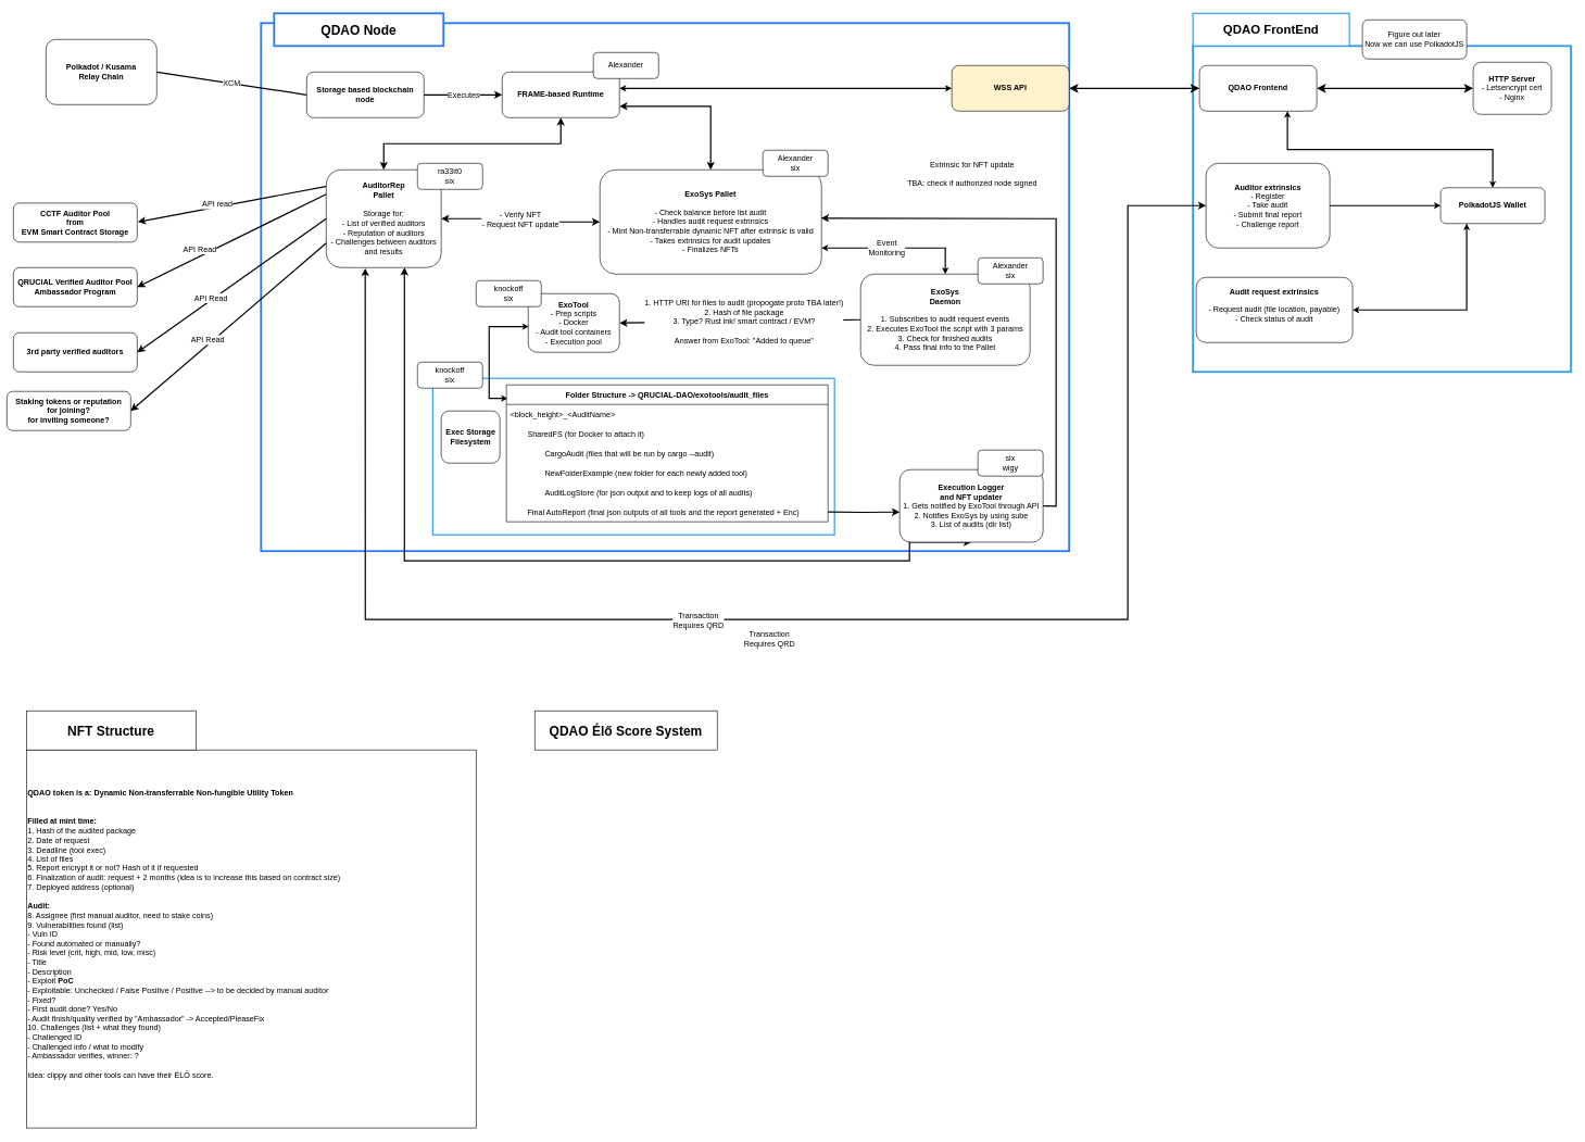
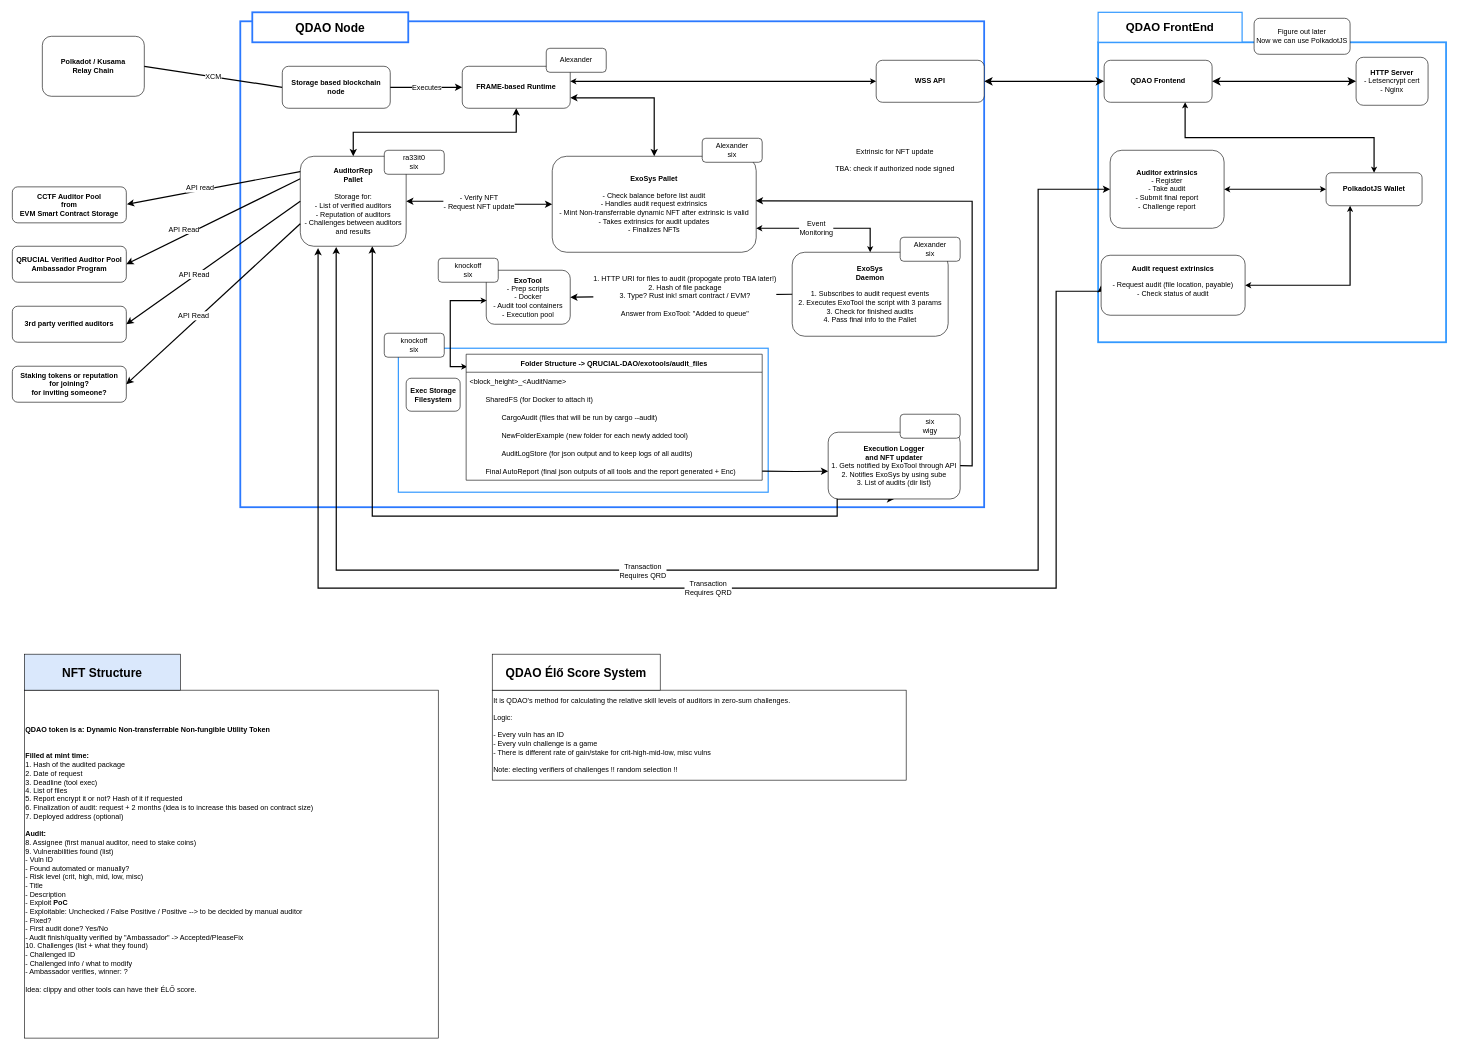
- <mxCell id="48" value="&lt;b style=&quot;font-size: 12px;&quot;&gt;WSS API&lt;/b&gt;" style="rounded=1;whiteSpace=wrap;html=1;fontSize=12;glass=0;strokeWidth=1;shadow=0;fillColor=#fff2cc;" parent="1" vertex="1"><mxGeometry x="1460" y="100" width="180" height="70" as="geometry" /></mxCell>
+ <mxCell id="48" value="&lt;b style=&quot;font-size: 12px;&quot;&gt;WSS API&lt;/b&gt;" style="rounded=1;whiteSpace=wrap;html=1;fontSize=12;glass=0;strokeWidth=1;shadow=0;" parent="1" vertex="1"><mxGeometry x="1460" y="100" width="180" height="70" as="geometry" /></mxCell>
- <mxCell id="58" style="edgeStyle=orthogonalEdgeStyle;rounded=0;jumpSize=6;orthogonalLoop=1;jettySize=auto;html=1;exitX=0;exitY=0.5;exitDx=0;exitDy=0;entryX=1;entryY=0.5;entryDx=0;entryDy=0;fontSize=12;startArrow=classic;startFill=1;endArrow=none;endFill=1;startSize=4;endSize=4;strokeWidth=2;" parent="1" source="59" target="41" edge="1"><mxGeometry relative="1" as="geometry" /></mxCell>
+ <mxCell id="58" style="edgeStyle=orthogonalEdgeStyle;rounded=0;jumpSize=6;orthogonalLoop=1;jettySize=auto;html=1;exitX=0;exitY=0.5;exitDx=0;exitDy=0;entryX=1;entryY=0.5;entryDx=0;entryDy=0;fontSize=12;startArrow=classic;startFill=1;endArrow=classic;endFill=1;startSize=4;endSize=4;strokeWidth=2;" parent="1" source="59" target="41" edge="1"><mxGeometry relative="1" as="geometry" /></mxCell>
- <mxCell id="75" value="&lt;div&gt;&lt;b&gt;Staking tokens or reputation&lt;/b&gt;&lt;/div&gt;&lt;div&gt;&lt;b&gt;for joining?&lt;br&gt;&lt;/b&gt;&lt;/div&gt;&lt;div&gt;&lt;b&gt;for inviting someone?&lt;/b&gt;&lt;/div&gt;" style="rounded=1;whiteSpace=wrap;html=1;fontSize=12;glass=0;strokeWidth=1;shadow=0;" parent="1" vertex="1"><mxGeometry x="10" y="600" width="190" height="60" as="geometry" /></mxCell>
+ <mxCell id="75" value="&lt;div&gt;&lt;b&gt;Staking tokens or reputation&lt;/b&gt;&lt;/div&gt;&lt;div&gt;&lt;b&gt;for joining?&lt;br&gt;&lt;/b&gt;&lt;/div&gt;&lt;div&gt;&lt;b&gt;for inviting someone?&lt;/b&gt;&lt;/div&gt;" style="rounded=1;whiteSpace=wrap;html=1;fontSize=12;glass=0;strokeWidth=1;shadow=0;" parent="1" vertex="1"><mxGeometry x="20" y="610" width="190" height="60" as="geometry" /></mxCell>
- <mxCell id="24" value="&lt;div style=&quot;font-size: 12px;&quot;&gt;&lt;b style=&quot;font-size: 12px;&quot;&gt;Exec Storage&lt;/b&gt;&lt;/div&gt;&lt;div style=&quot;font-size: 12px;&quot;&gt;&lt;b style=&quot;font-size: 12px;&quot;&gt;Filesystem&lt;br style=&quot;font-size: 12px;&quot;&gt;&lt;/b&gt;&lt;/div&gt;" style="rounded=1;whiteSpace=wrap;html=1;fontSize=12;glass=0;strokeWidth=1;shadow=0;" parent="1" vertex="1"><mxGeometry x="676.5" y="630" width="90" height="80" as="geometry" /></mxCell>
+ <mxCell id="24" value="&lt;div style=&quot;font-size: 12px;&quot;&gt;&lt;b style=&quot;font-size: 12px;&quot;&gt;Exec Storage&lt;/b&gt;&lt;/div&gt;&lt;div style=&quot;font-size: 12px;&quot;&gt;&lt;b style=&quot;font-size: 12px;&quot;&gt;Filesystem&lt;br style=&quot;font-size: 12px;&quot;&gt;&lt;/b&gt;&lt;/div&gt;" style="rounded=1;whiteSpace=wrap;html=1;fontSize=12;glass=0;strokeWidth=1;shadow=0;" parent="1" vertex="1"><mxGeometry x="676.5" y="630" width="90" height="55" as="geometry" /></mxCell>
+ <mxCell id="54" style="edgeStyle=orthogonalEdgeStyle;rounded=0;orthogonalLoop=1;jettySize=auto;html=1;exitX=0;exitY=0.5;exitDx=0;exitDy=0;fontSize=12;startArrow=classic;startFill=1;endArrow=classic;endFill=1;startSize=6;endSize=6;strokeWidth=2;entryX=0.168;entryY=1.02;entryDx=0;entryDy=0;entryPerimeter=0;" parent="1" source="56" target="18" edge="1"><mxGeometry relative="1" as="geometry"><Array as="points"><mxPoint x="1760" y="485" /><mxPoint x="1760" y="980" /><mxPoint x="530" y="980" /></Array></mxGeometry></mxCell>
- <mxCell id="64" value="&lt;div align=&quot;center&quot;&gt;&lt;font style=&quot;font-size: 20px;&quot;&gt;&lt;b&gt;&lt;font style=&quot;font-size: 20px;&quot;&gt;NFT Structure&lt;/font&gt;&lt;/b&gt;&lt;/font&gt;&lt;br&gt;&lt;/div&gt;" style="rounded=0;whiteSpace=wrap;html=1;align=center;" parent="1" vertex="1"><mxGeometry x="40" y="1090" width="260" height="60" as="geometry" /></mxCell>
+ <mxCell id="64" value="&lt;div align=&quot;center&quot;&gt;&lt;font style=&quot;font-size: 20px;&quot;&gt;&lt;b&gt;&lt;font style=&quot;font-size: 20px;&quot;&gt;NFT Structure&lt;/font&gt;&lt;/b&gt;&lt;/font&gt;&lt;br&gt;&lt;/div&gt;" style="rounded=0;whiteSpace=wrap;html=1;align=center;fillColor=#dae8fc;" parent="1" vertex="1"><mxGeometry x="40" y="1090" width="260" height="60" as="geometry" /></mxCell>
+ <mxCell id="65" value="&lt;div&gt;It is QDAO's method for calculating the relative skill levels of auditors in zero-sum challenges.&lt;/div&gt;&lt;div&gt;&lt;br&gt;&lt;/div&gt;&lt;div&gt;Logic:&lt;/div&gt;&lt;div&gt;&lt;br&gt;&lt;/div&gt;&lt;div&gt;- Every vuln has an ID&lt;/div&gt;&lt;div&gt;- Every vuln challenge is a game&lt;/div&gt;&lt;div&gt;- There is different rate of gain/stake for crit-high-mid-low, misc vulns&lt;/div&gt;&lt;div&gt;&lt;br&gt;&lt;/div&gt;&lt;div&gt;Note: electing verifiers of challenges !! random selection !!&lt;br&gt;&lt;/div&gt;" style="rounded=0;whiteSpace=wrap;html=1;align=left;" parent="1" vertex="1"><mxGeometry x="820" y="1150" width="690" height="150" as="geometry" /></mxCell>
